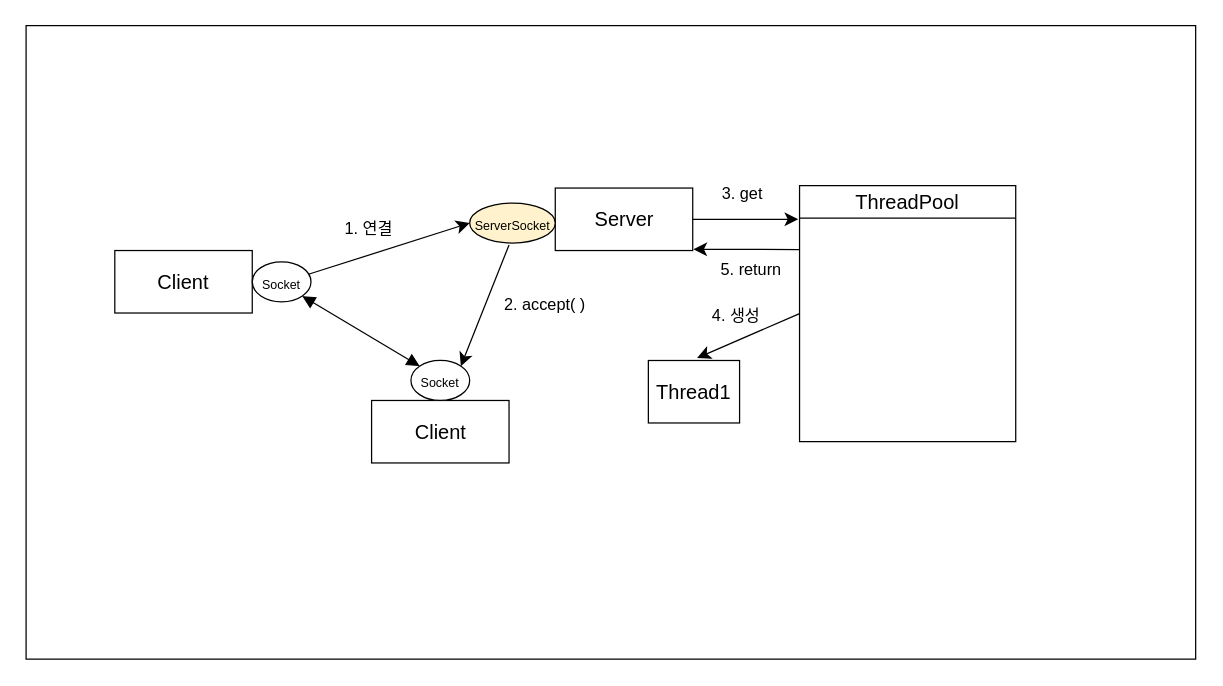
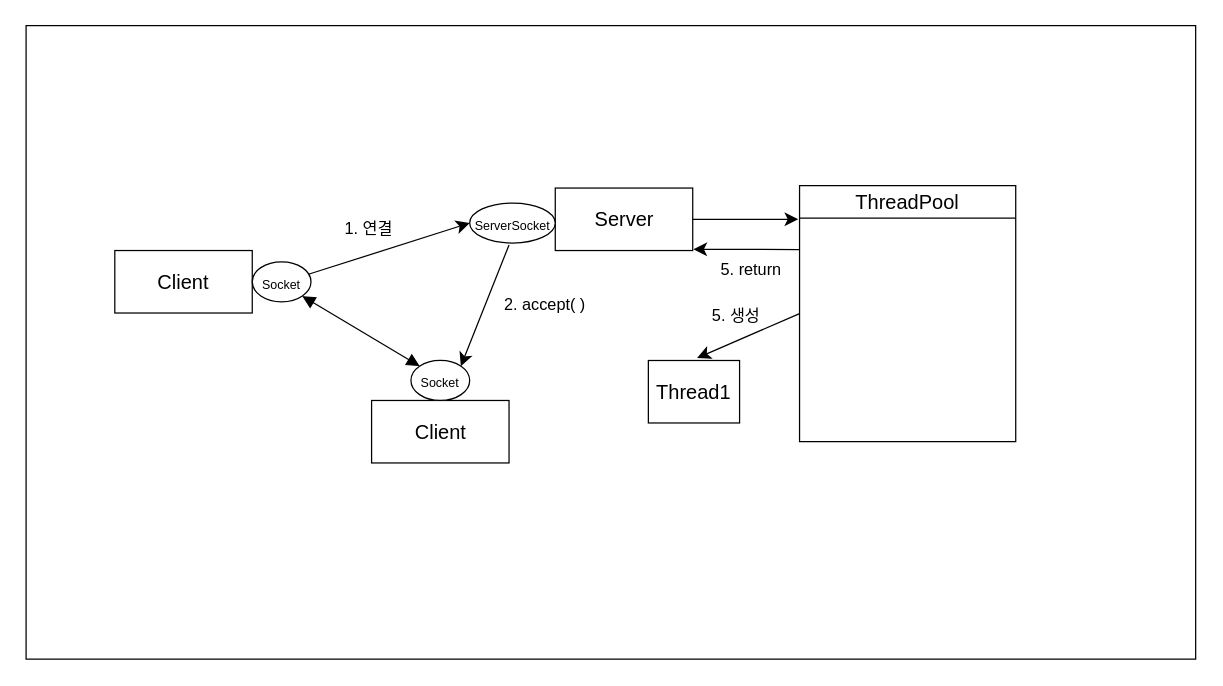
- <mxCell id="17" value="&lt;font style=&quot;font-size: 13px;&quot;&gt;3. get&lt;/font&gt;" style="text;html=1;align=center;verticalAlign=middle;resizable=0;points=[];autosize=1;strokeColor=none;fillColor=none;fontSize=16;" vertex="1" parent="1"><mxGeometry x="567" y="137" width="51" height="31" as="geometry" /></mxCell>
- <mxCell id="7" value="&lt;font style=&quot;font-size: 10px;&quot;&gt;ServerSocket&lt;/font&gt;" style="ellipse;whiteSpace=wrap;html=1;fontSize=16;fillColor=#fff2cc;" vertex="1" parent="1"><mxGeometry x="375" y="162" width="68.5" height="32" as="geometry" /></mxCell>
+ <mxCell id="7" value="&lt;font style=&quot;font-size: 10px;&quot;&gt;ServerSocket&lt;/font&gt;" style="ellipse;whiteSpace=wrap;html=1;fontSize=16;" vertex="1" parent="1"><mxGeometry x="375" y="162" width="68.5" height="32" as="geometry" /></mxCell>
- <mxCell id="20" value="&lt;span style=&quot;font-size: 13px;&quot;&gt;4. 생성&lt;/span&gt;" style="text;html=1;align=center;verticalAlign=middle;resizable=0;points=[];autosize=1;strokeColor=none;fillColor=none;fontSize=16;" vertex="1" parent="1"><mxGeometry x="560" y="235" width="55" height="31" as="geometry" /></mxCell>
+ <mxCell id="20" value="&lt;span style=&quot;font-size: 13px;&quot;&gt;5. 생성&lt;/span&gt;" style="text;html=1;align=center;verticalAlign=middle;resizable=0;points=[];autosize=1;strokeColor=none;fillColor=none;fontSize=16;" vertex="1" parent="1"><mxGeometry x="560" y="235" width="55" height="31" as="geometry" /></mxCell>
